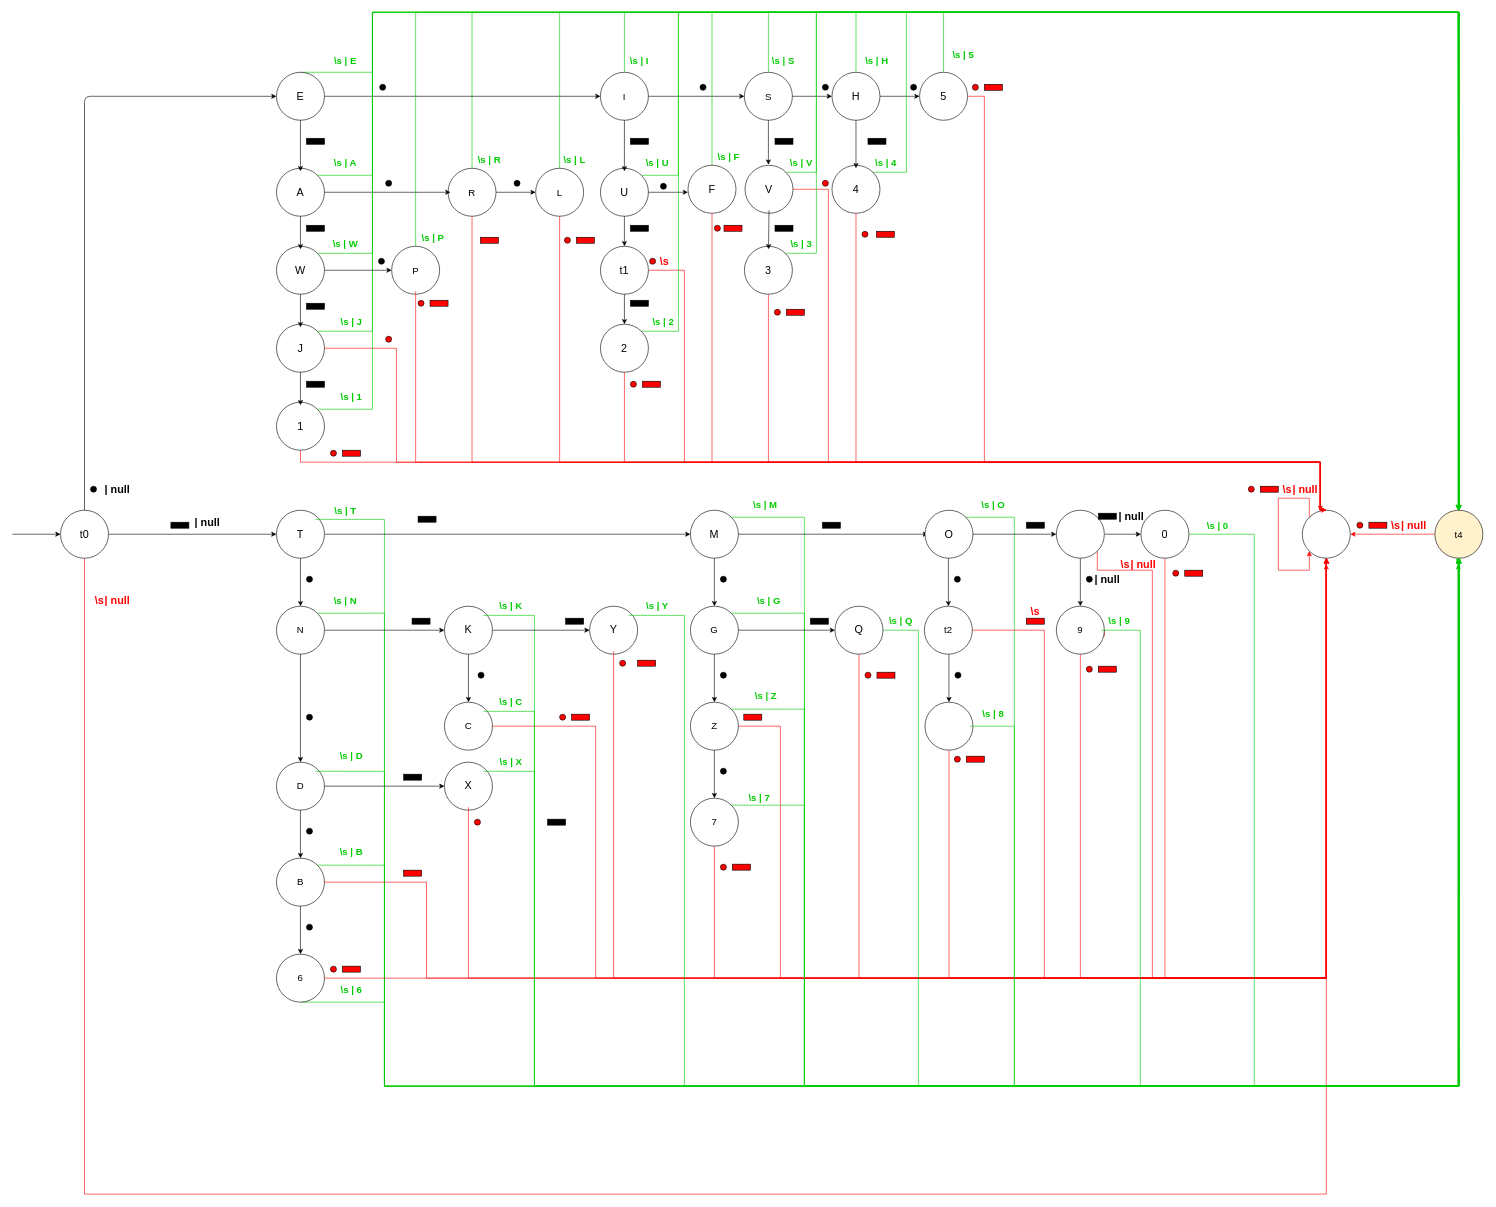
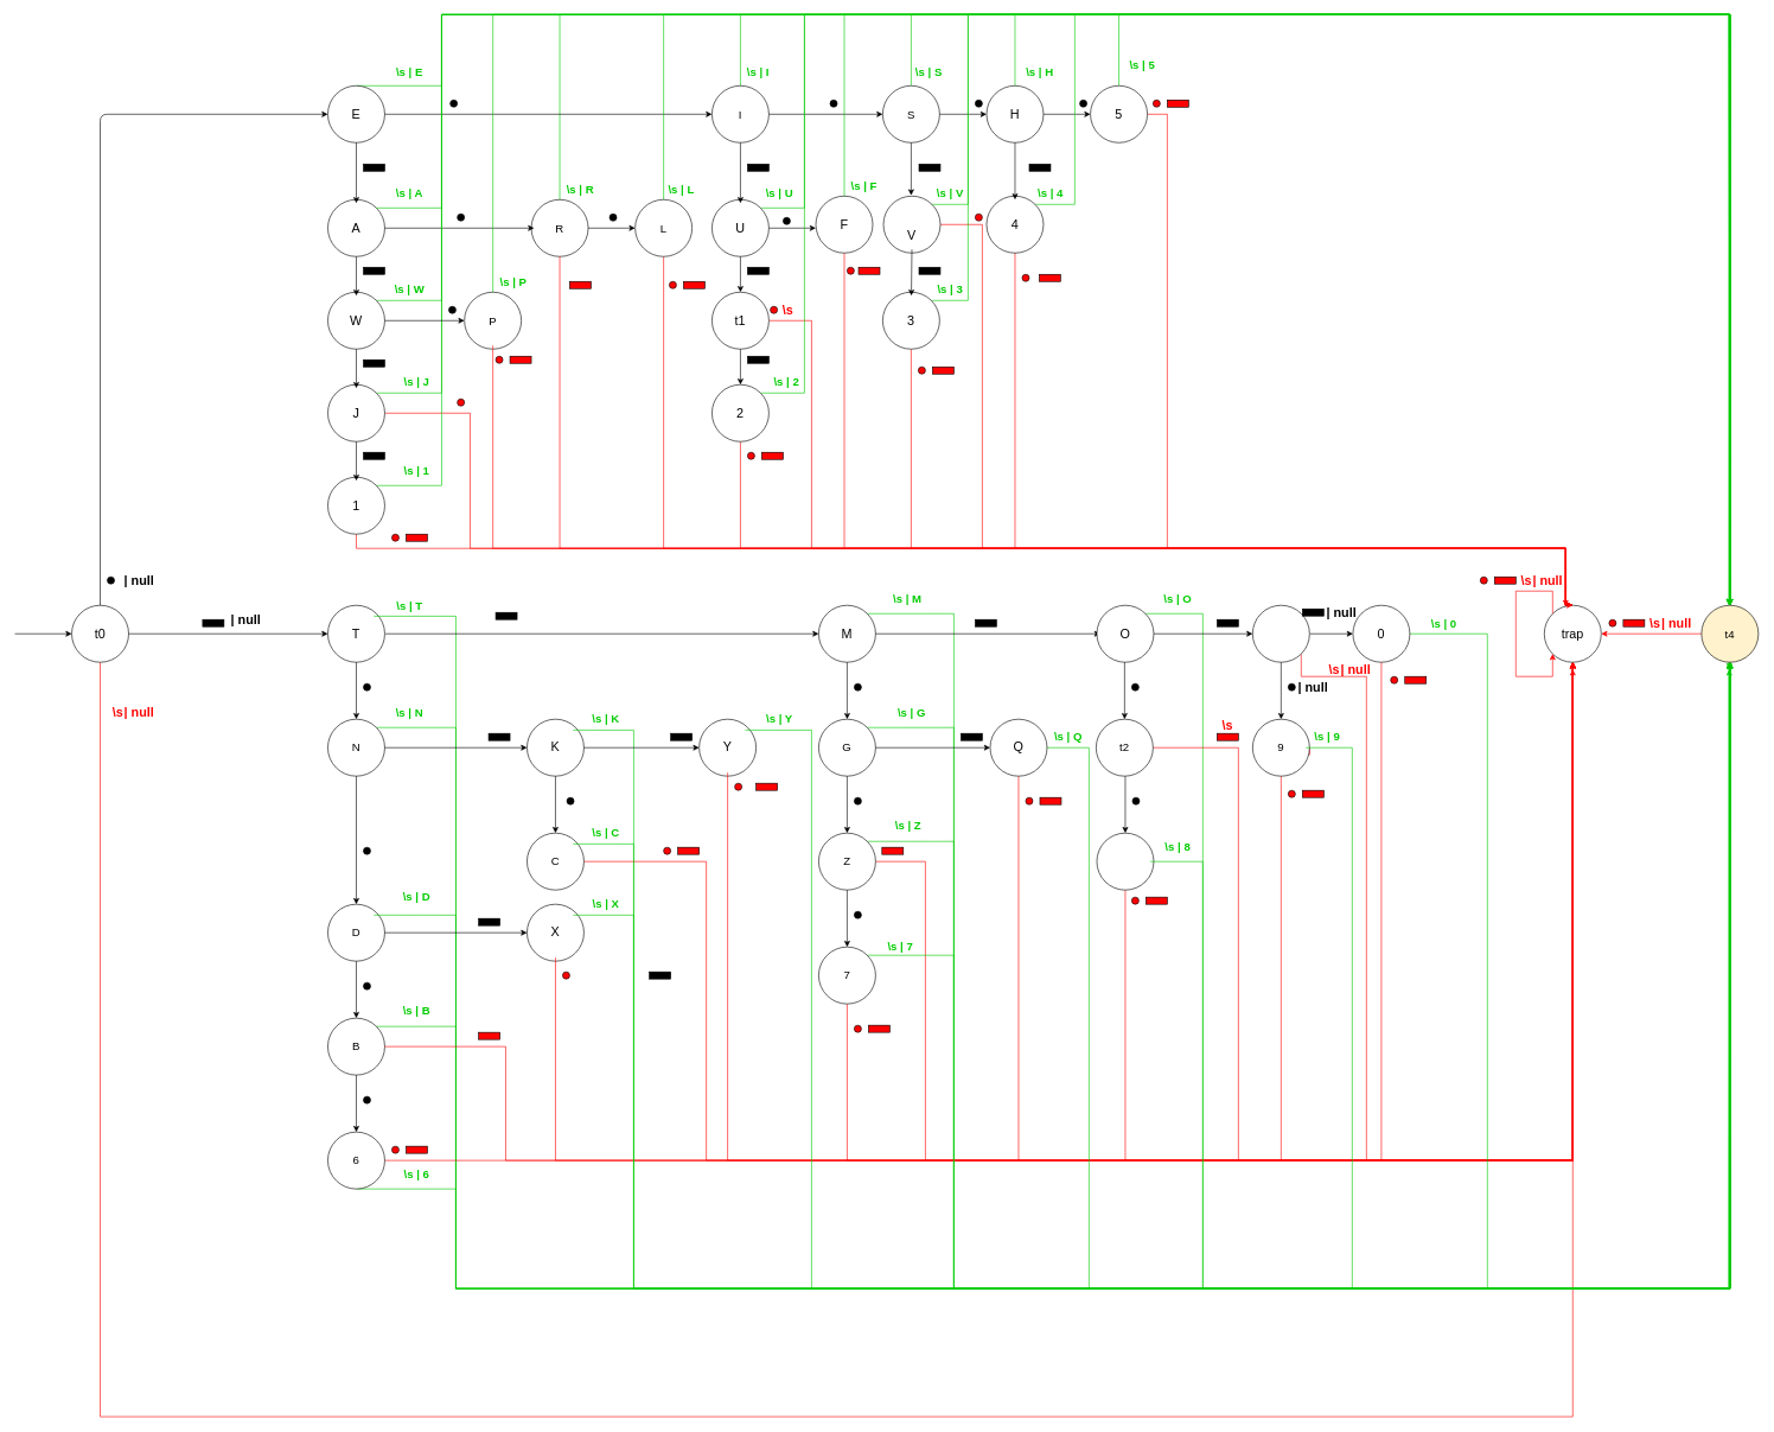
- <mxCell id="42" value="&lt;span style=&quot;font-size: 18px&quot;&gt;V&lt;/span&gt;" style="text;html=1;strokeColor=none;fillColor=none;align=center;verticalAlign=middle;whiteSpace=wrap;rounded=0;" vertex="1" parent="1"><mxGeometry x="1261" y="305" width="40" height="20" as="geometry" /></mxCell>
+ <mxCell id="42" value="&lt;span style=&quot;font-size: 18px&quot;&gt;V&lt;/span&gt;" style="text;html=1;strokeColor=none;fillColor=none;align=center;verticalAlign=middle;whiteSpace=wrap;rounded=0;" vertex="1" parent="1"><mxGeometry x="1261" y="320" width="40" height="20" as="geometry" /></mxCell>
+ <mxCell id="214" value="&lt;span style=&quot;font-size: 18px&quot;&gt;trap&lt;/span&gt;" style="text;html=1;strokeColor=none;fillColor=none;align=center;verticalAlign=middle;whiteSpace=wrap;rounded=0;" vertex="1" parent="1"><mxGeometry x="2190" y="880" width="40" height="20" as="geometry" /></mxCell>
